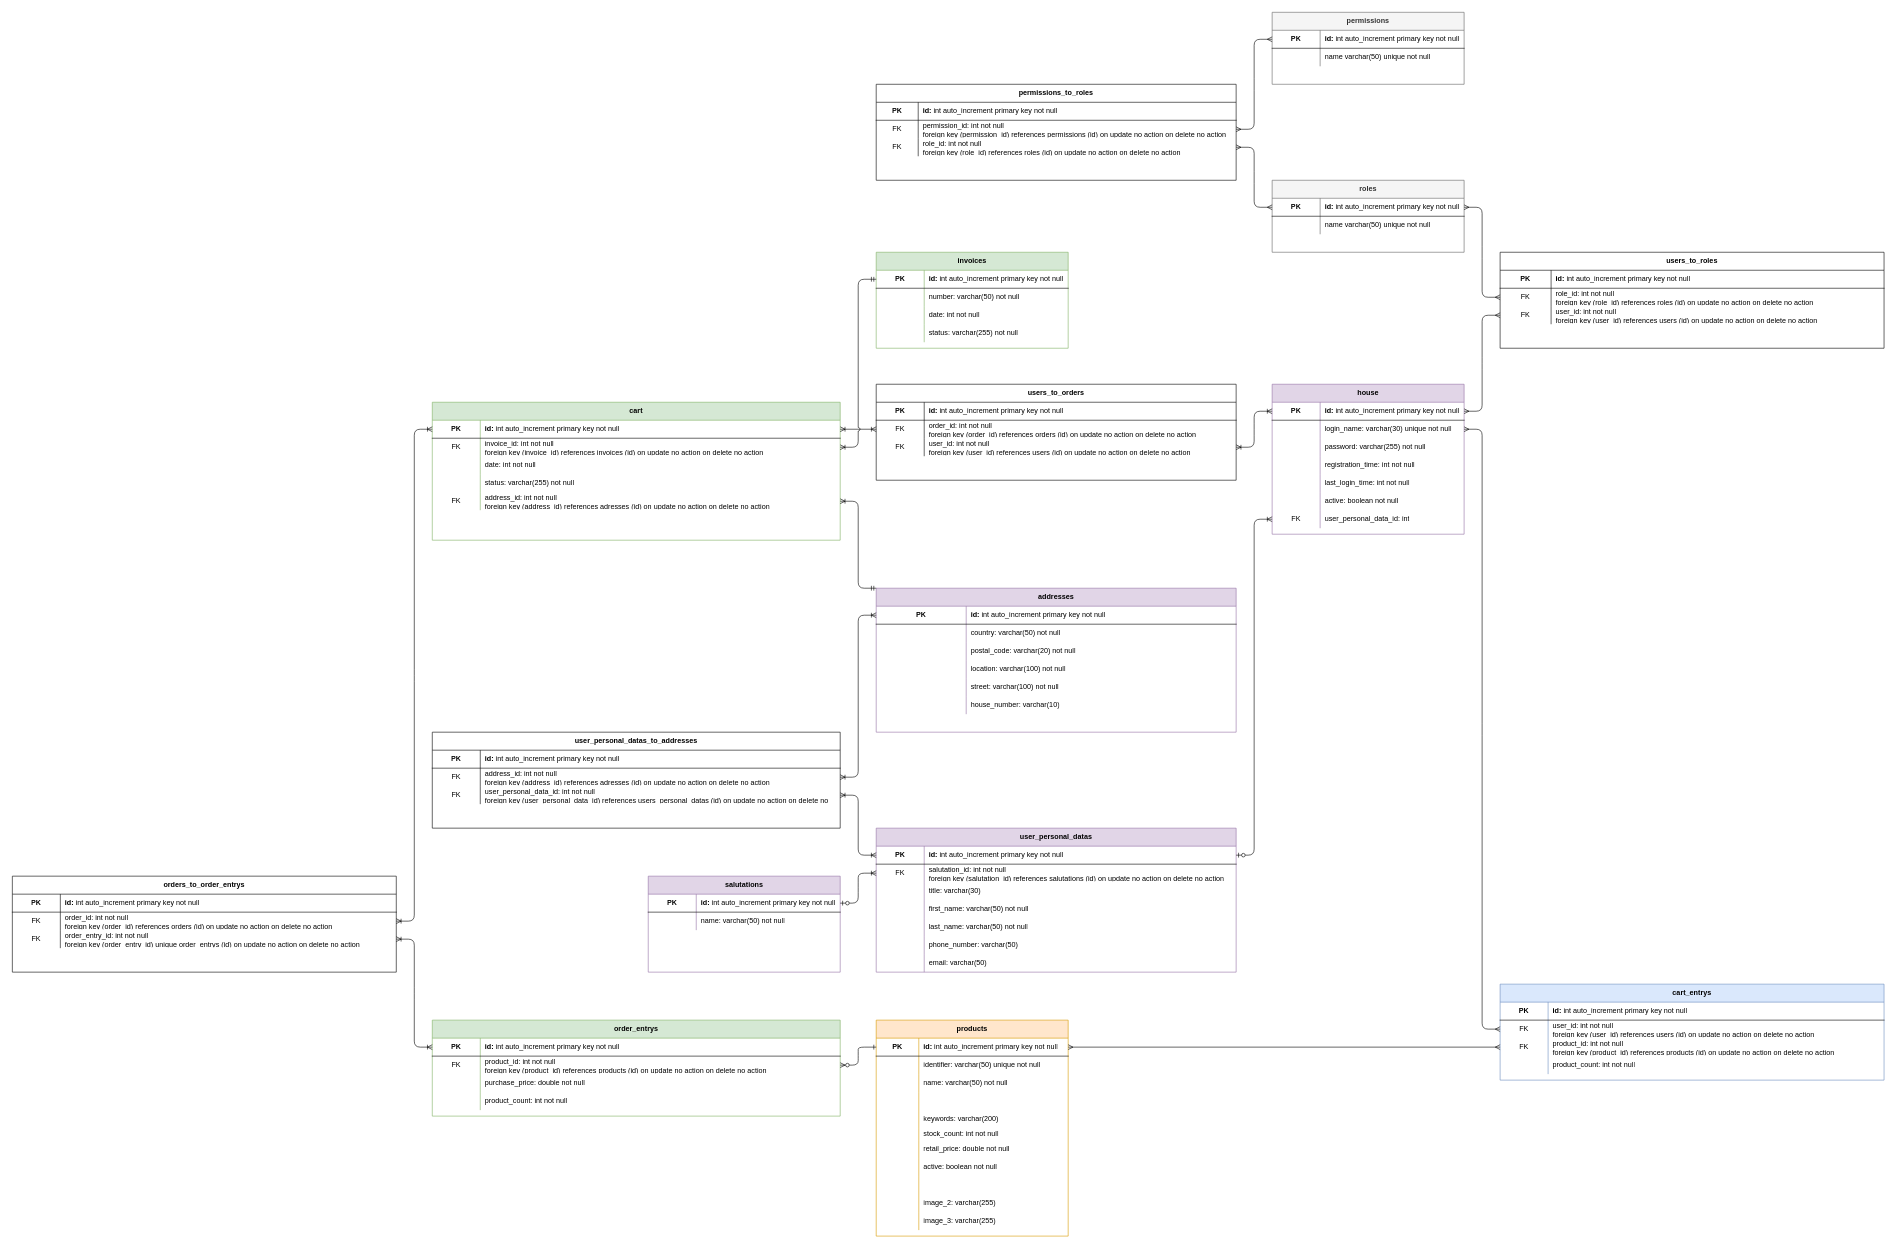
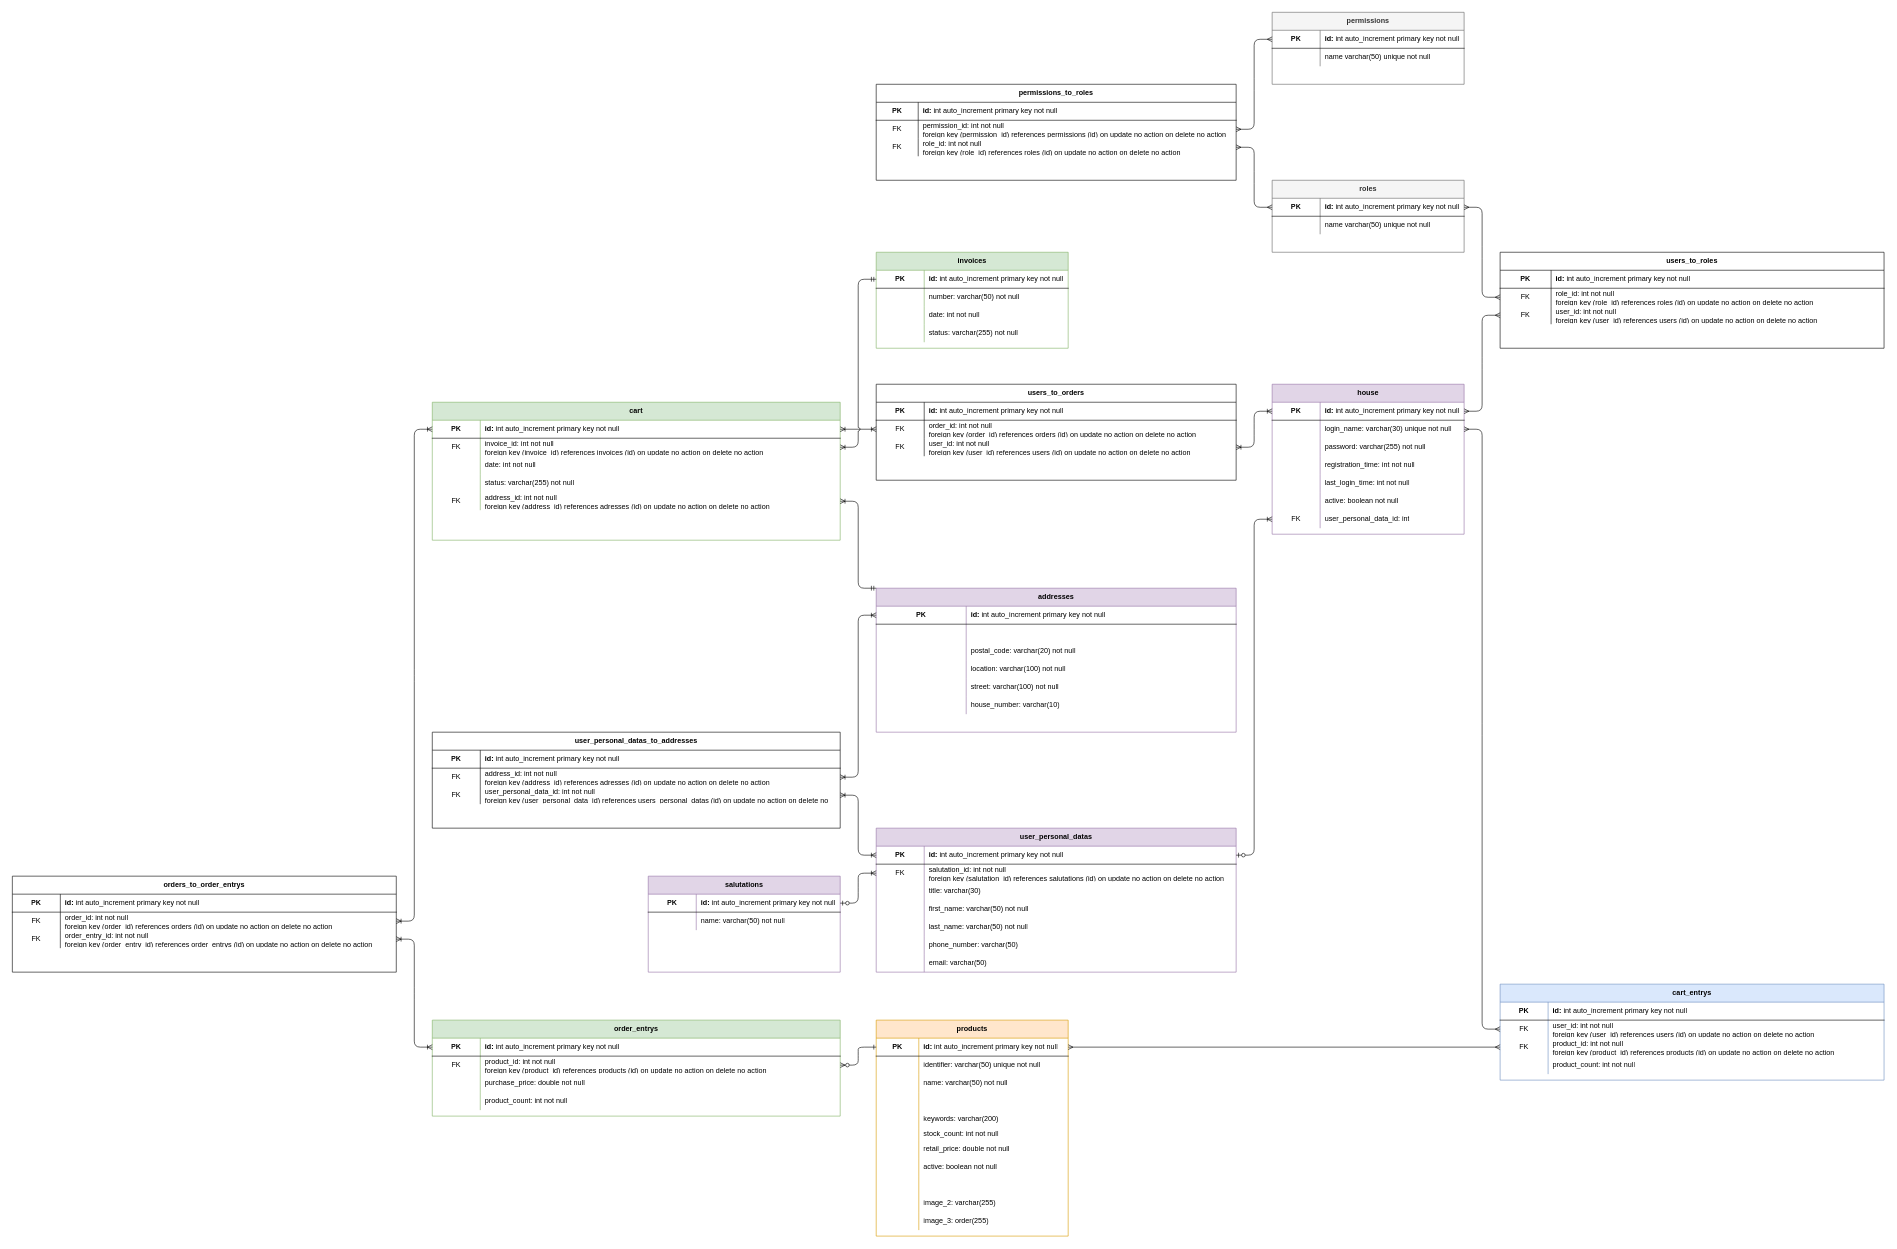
- <mxCell id="168" value="country: varchar(50) not null" style="shape=partialRectangle;html=1;whiteSpace=wrap;connectable=0;fillColor=none;top=0;left=0;bottom=0;right=0;align=left;spacingLeft=6;overflow=hidden;" parent="166" vertex="1"><mxGeometry x="150" width="450" height="30" as="geometry" /></mxCell>
- <mxCell id="159" value="order_entry_id: int not null&lt;br&gt;foreign key (order_entry_id) unique order_entrys (id) on update no action on delete no action" style="shape=partialRectangle;html=1;whiteSpace=wrap;connectable=0;fillColor=none;top=0;left=0;bottom=0;right=0;align=left;spacingLeft=6;overflow=hidden;" parent="157" vertex="1"><mxGeometry x="80" width="560" height="30" as="geometry" /></mxCell>
+ <mxCell id="159" value="order_entry_id: int not null&lt;br&gt;foreign key (order_entry_id) references order_entrys (id) on update no action on delete no action" style="shape=partialRectangle;html=1;whiteSpace=wrap;connectable=0;fillColor=none;top=0;left=0;bottom=0;right=0;align=left;spacingLeft=6;overflow=hidden;" parent="157" vertex="1"><mxGeometry x="80" width="560" height="30" as="geometry" /></mxCell>
- <mxCell id="33" value="image_3: varchar(255)" style="shape=partialRectangle;html=1;whiteSpace=wrap;connectable=0;fillColor=none;top=0;left=0;bottom=0;right=0;align=left;spacingLeft=6;overflow=hidden;" parent="31" vertex="1"><mxGeometry x="71" width="249" height="30" as="geometry" /></mxCell>
+ <mxCell id="33" value="image_3: order(255)" style="shape=partialRectangle;html=1;whiteSpace=wrap;connectable=0;fillColor=none;top=0;left=0;bottom=0;right=0;align=left;spacingLeft=6;overflow=hidden;" parent="31" vertex="1"><mxGeometry x="71" width="249" height="30" as="geometry" /></mxCell>
